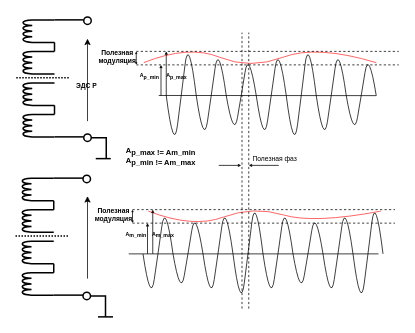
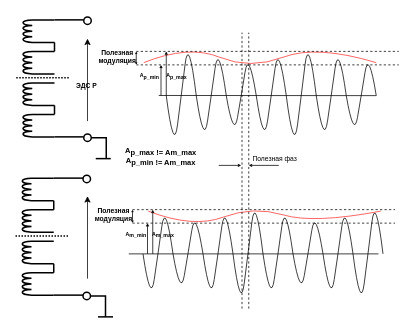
- <mxCell id="71" value="A&lt;sub style=&quot;font-size: 10px;&quot;&gt;p_max != Am_min&lt;/sub&gt;" style="text;html=1;strokeColor=none;fillColor=none;align=center;verticalAlign=middle;whiteSpace=wrap;rounded=0;fontSize=10;fontStyle=1" parent="1" vertex="1"><mxGeometry x="149" y="192" width="130" height="20" as="geometry" /></mxCell>
+ <mxCell id="71" value="A&lt;sub style=&quot;font-size: 10px;&quot;&gt;p_max != Am_max&lt;/sub&gt;" style="text;html=1;strokeColor=none;fillColor=none;align=center;verticalAlign=middle;whiteSpace=wrap;rounded=0;fontSize=10;fontStyle=1" parent="1" vertex="1"><mxGeometry x="149" y="192" width="130" height="20" as="geometry" /></mxCell>
